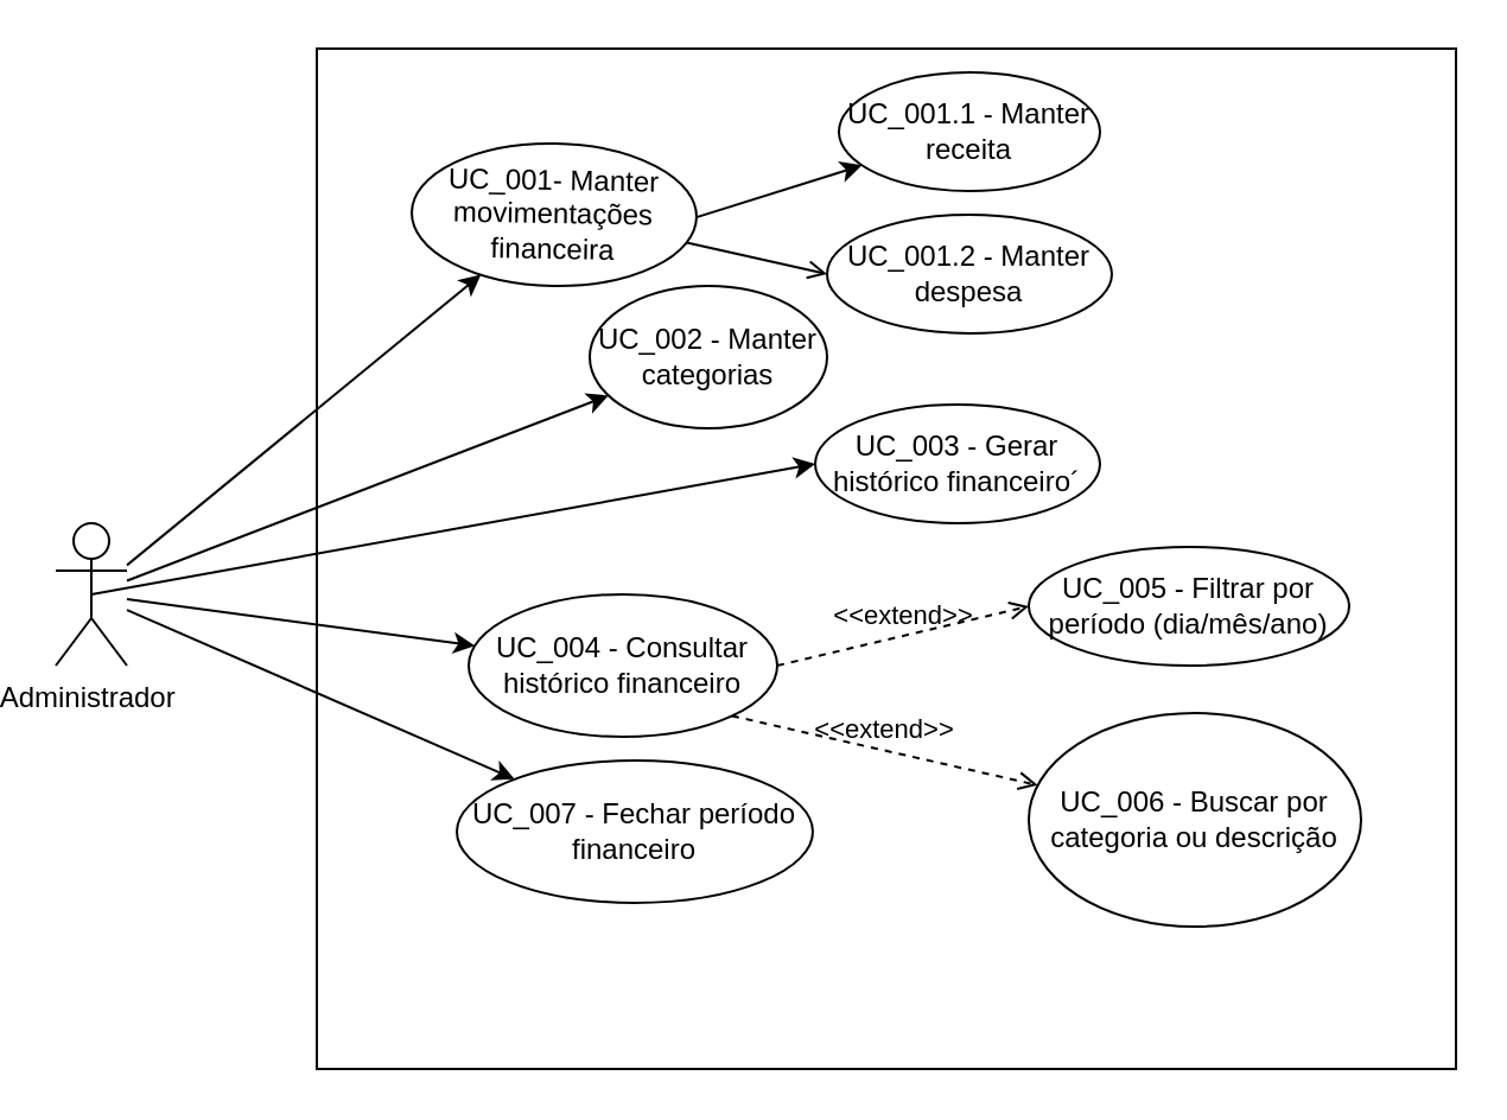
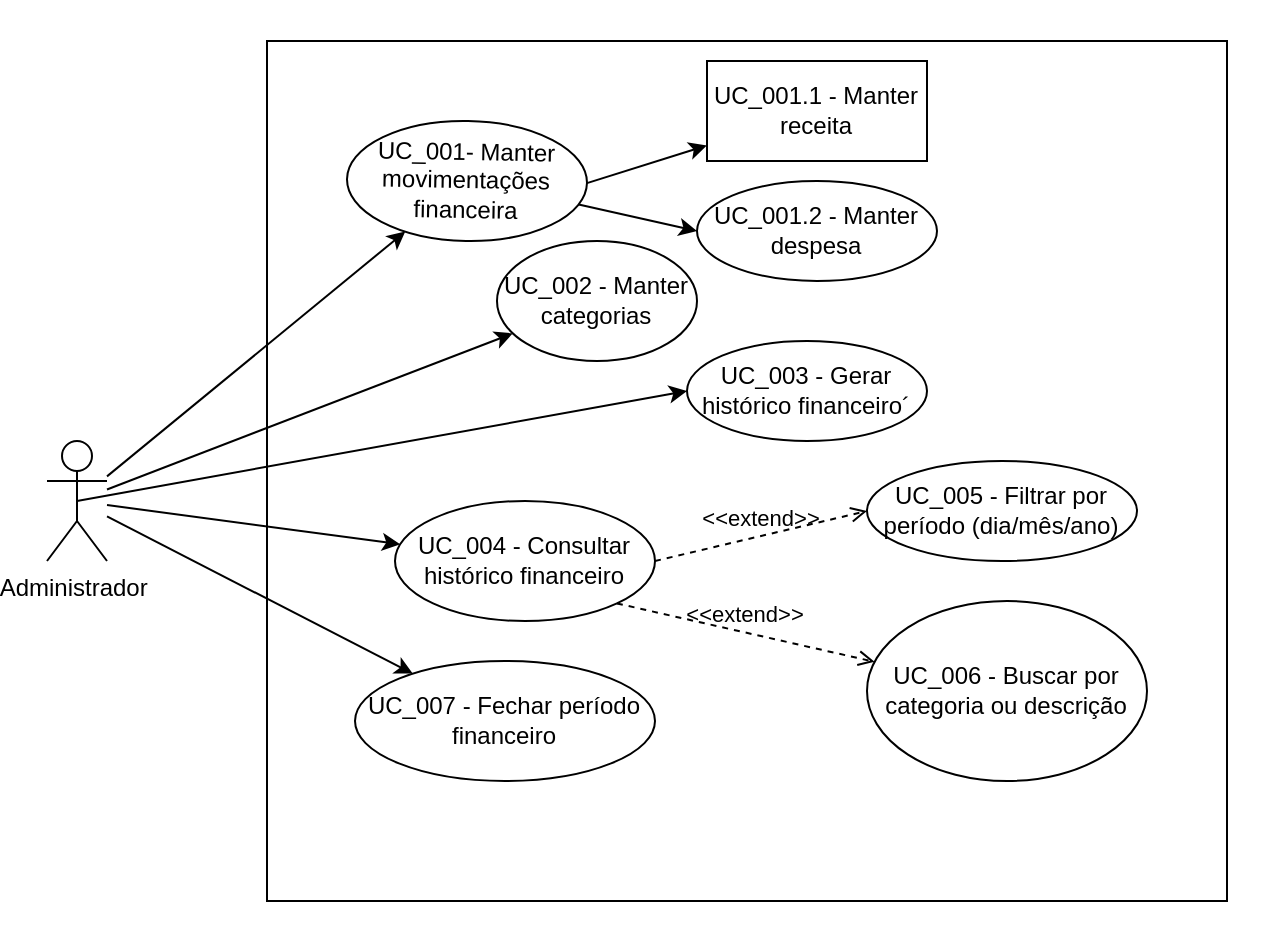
- <mxCell id="6" value="UC_001.1 - Manter receita" style="ellipse;whiteSpace=wrap;html=1;" parent="1" vertex="1"><mxGeometry x="350" y="30" width="110" height="50" as="geometry" /></mxCell>
+ <mxCell id="6" value="UC_001.1 - Manter receita" style="whiteSpace=wrap;html=1;rounded=0;" parent="1" vertex="1"><mxGeometry x="350" y="30" width="110" height="50" as="geometry" /></mxCell>
- <mxCell id="9" value="" style="endArrow=open;html=1;rounded=0;entryX=0;entryY=0.5;entryDx=0;entryDy=0;" parent="1" source="4" target="8" edge="1"><mxGeometry width="50" height="50" relative="1" as="geometry"><mxPoint x="130" y="350" as="sourcePoint" /><mxPoint x="180" y="300" as="targetPoint" /></mxGeometry></mxCell>
+ <mxCell id="9" value="" style="endArrow=classic;html=1;rounded=0;entryX=0;entryY=0.5;entryDx=0;entryDy=0;" parent="1" source="4" target="8" edge="1"><mxGeometry width="50" height="50" relative="1" as="geometry"><mxPoint x="130" y="350" as="sourcePoint" /><mxPoint x="180" y="300" as="targetPoint" /></mxGeometry></mxCell>
- <mxCell id="16" value="UC_007&lt;span style=&quot;background-color: transparent; color: light-dark(rgb(0, 0, 0), rgb(255, 255, 255));&quot;&gt;&amp;nbsp;- Fechar período financeiro&lt;/span&gt;" style="ellipse;whiteSpace=wrap;html=1;" parent="1" vertex="1"><mxGeometry x="189" y="320" width="150" height="60" as="geometry" /></mxCell>
+ <mxCell id="16" value="UC_007&lt;span style=&quot;background-color: transparent; color: light-dark(rgb(0, 0, 0), rgb(255, 255, 255));&quot;&gt;&amp;nbsp;- Fechar período financeiro&lt;/span&gt;" style="ellipse;whiteSpace=wrap;html=1;" parent="1" vertex="1"><mxGeometry x="174" y="330" width="150" height="60" as="geometry" /></mxCell>
